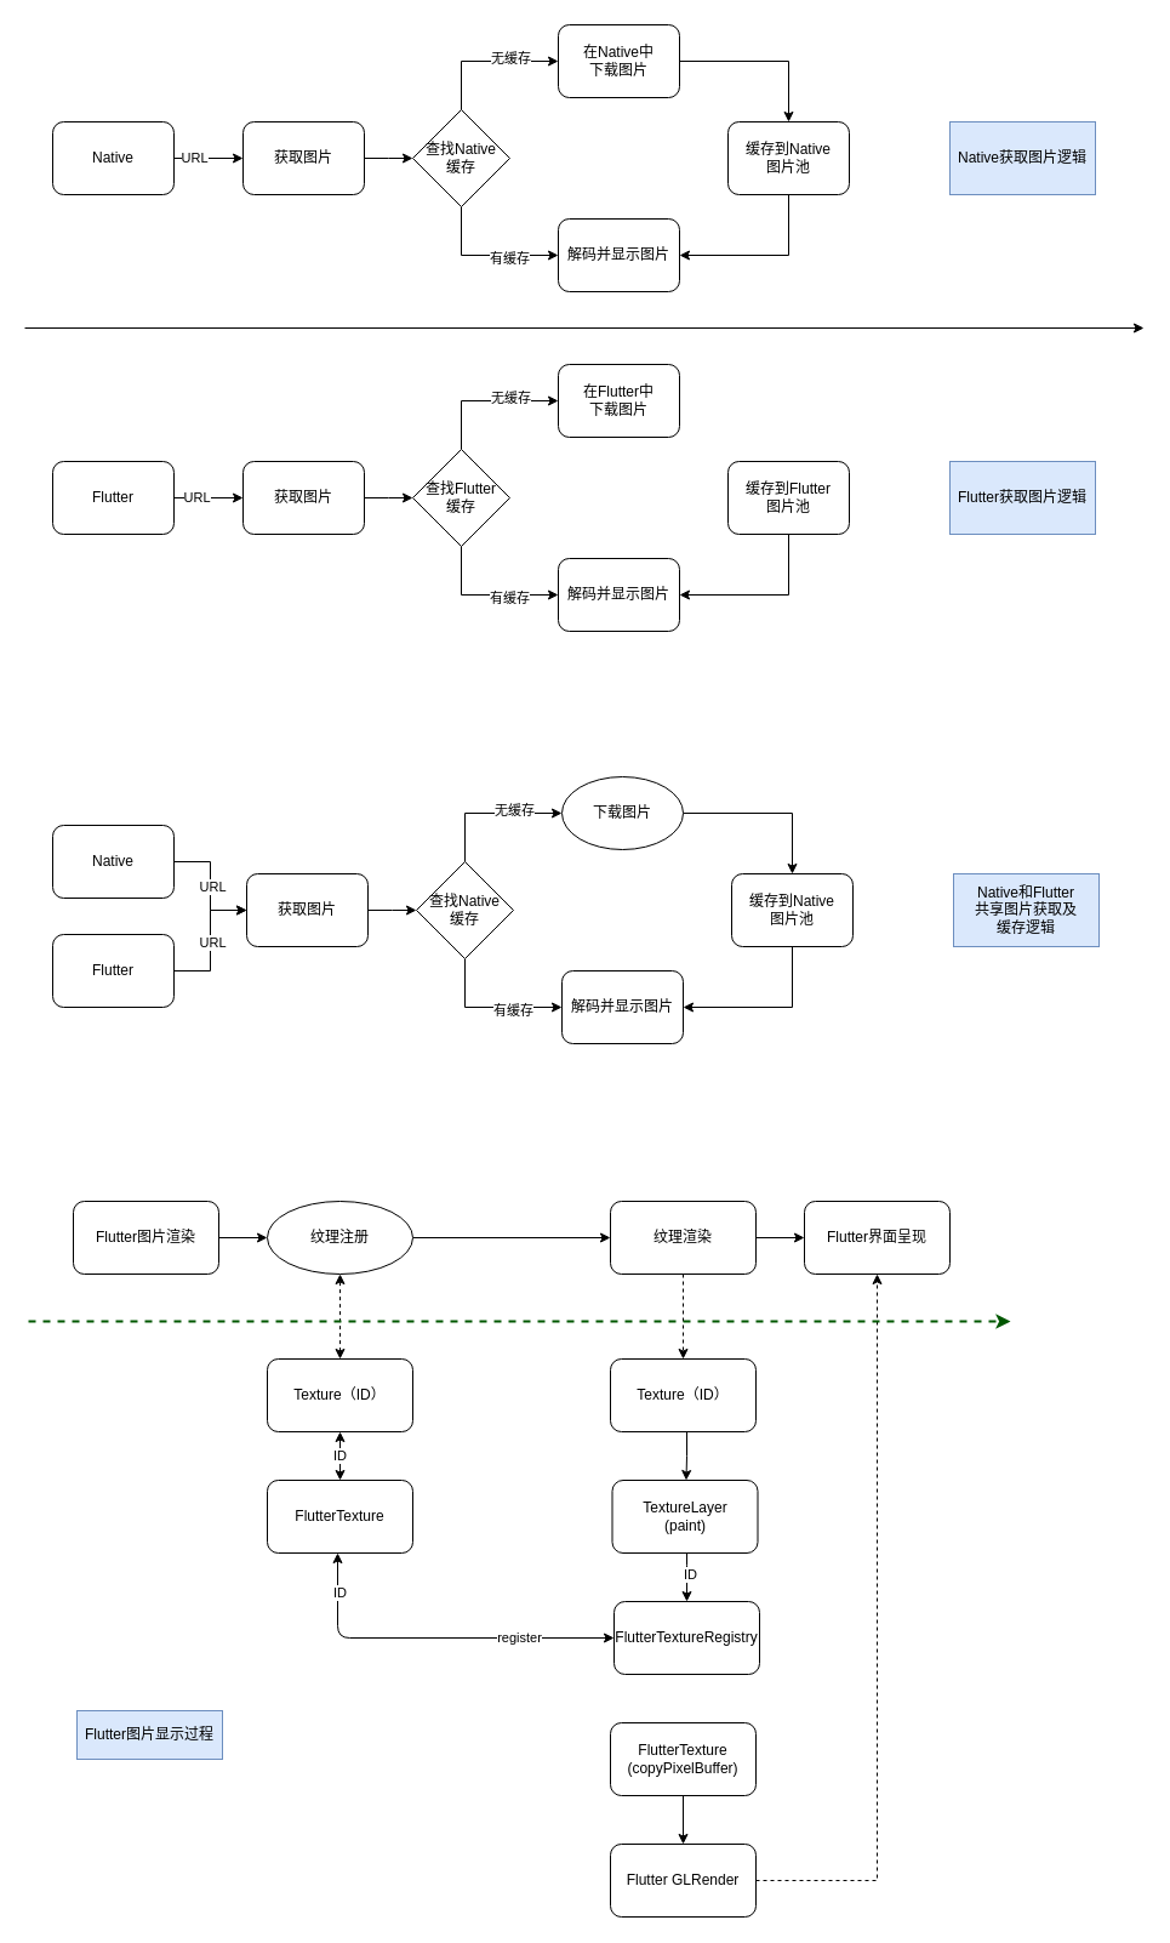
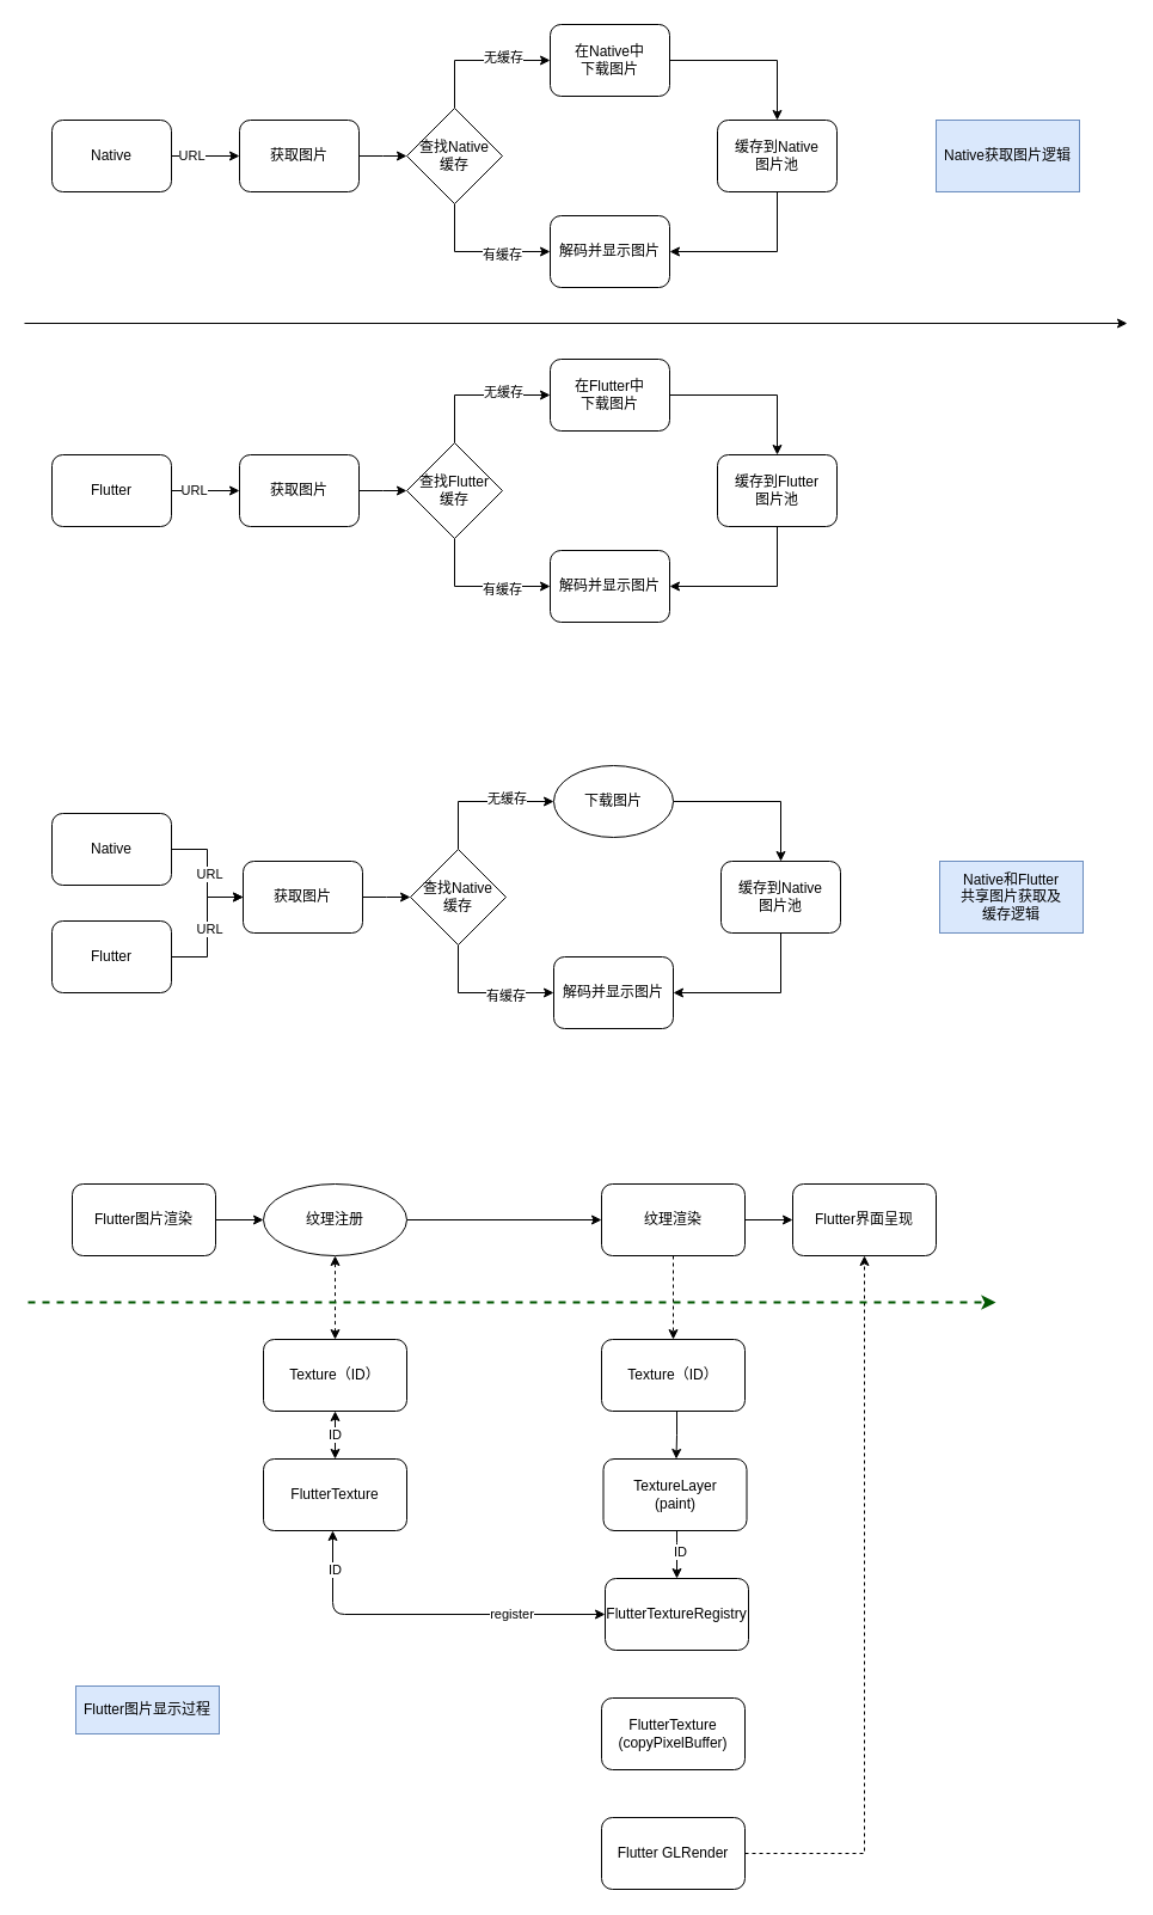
+ <mxCell id="23" value="" style="edgeStyle=orthogonalEdgeStyle;rounded=0;orthogonalLoop=1;jettySize=auto;html=1;" parent="1" source="24" target="27" edge="1"><mxGeometry relative="1" as="geometry"><Array as="points"><mxPoint x="650" y="330" /></Array></mxGeometry></mxCell>
- <mxCell id="34" value="Flutter获取图片逻辑" style="rounded=0;whiteSpace=wrap;html=1;fillColor=#dae8fc;strokeColor=#6c8ebf;" parent="1" vertex="1"><mxGeometry x="783" y="380" width="120" height="60" as="geometry" /></mxCell>
- <mxCell id="67" value="" style="edgeStyle=orthogonalEdgeStyle;rounded=0;orthogonalLoop=1;jettySize=auto;html=1;" parent="1" source="68" target="70" edge="1"><mxGeometry relative="1" as="geometry" /></mxCell>
